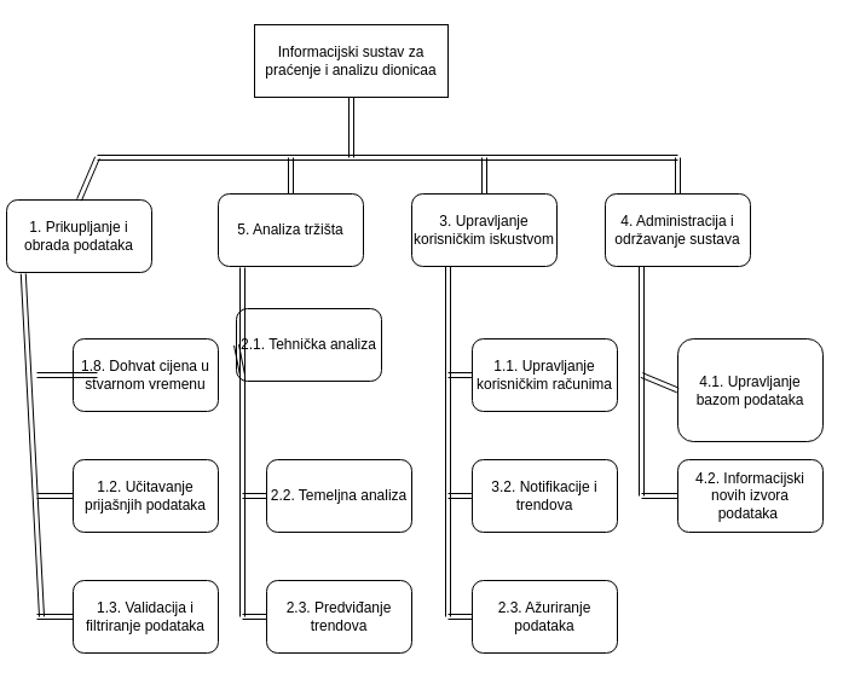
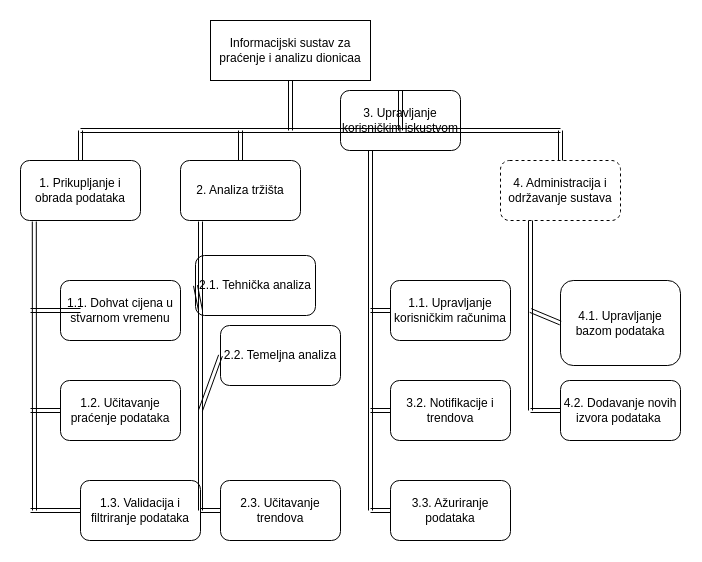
- <mxCell id="4" value="&lt;font style=&quot;color: light-dark(rgb(0, 0, 0), rgb(0, 0, 0));&quot;&gt;5. Analiza tržišta&lt;/font&gt;" style="rounded=1;whiteSpace=wrap;html=1;fillColor=light-dark(#FFFFFF,#FFFFFF);" vertex="1" parent="1"><mxGeometry x="180" y="160" width="120" height="60" as="geometry" /></mxCell>
+ <mxCell id="4" value="&lt;font style=&quot;color: light-dark(rgb(0, 0, 0), rgb(0, 0, 0));&quot;&gt;2. Analiza tržišta&lt;/font&gt;" style="rounded=1;whiteSpace=wrap;html=1;fillColor=light-dark(#FFFFFF,#FFFFFF);" vertex="1" parent="1"><mxGeometry x="180" y="160" width="120" height="60" as="geometry" /></mxCell>
- <mxCell id="5" value="&lt;font style=&quot;color: light-dark(rgb(0, 0, 0), rgb(0, 0, 0));&quot;&gt;3. Upravljanje korisničkim iskustvom&lt;/font&gt;" style="rounded=1;whiteSpace=wrap;html=1;fillColor=light-dark(#FFFFFF,#FFFFFF);" vertex="1" parent="1"><mxGeometry x="340" y="160" width="120" height="60" as="geometry" /></mxCell>
+ <mxCell id="5" value="&lt;font style=&quot;color: light-dark(rgb(0, 0, 0), rgb(0, 0, 0));&quot;&gt;3. Upravljanje korisničkim iskustvom&lt;/font&gt;" style="rounded=1;whiteSpace=wrap;html=1;fillColor=light-dark(#FFFFFF,#FFFFFF);" vertex="1" parent="1"><mxGeometry x="340" y="90" width="120" height="60" as="geometry" /></mxCell>
- <mxCell id="6" value="&lt;font style=&quot;color: light-dark(rgb(0, 0, 0), rgb(0, 0, 0));&quot;&gt;4. Administracija i održavanje sustava&lt;/font&gt;" style="rounded=1;whiteSpace=wrap;html=1;fillColor=light-dark(#FFFFFF,#FFFFFF);" vertex="1" parent="1"><mxGeometry x="500" y="160" width="120" height="60" as="geometry" /></mxCell>
+ <mxCell id="6" value="&lt;font style=&quot;color: light-dark(rgb(0, 0, 0), rgb(0, 0, 0));&quot;&gt;4. Administracija i održavanje sustava&lt;/font&gt;" style="rounded=1;whiteSpace=wrap;html=1;fillColor=light-dark(#FFFFFF,#FFFFFF);dashed=1;" vertex="1" parent="1"><mxGeometry x="500" y="160" width="120" height="60" as="geometry" /></mxCell>
- <mxCell id="3" value="&lt;font style=&quot;color: light-dark(rgb(0, 0, 0), rgb(0, 0, 0));&quot;&gt;1. Prikupljanje i obrada podataka&lt;/font&gt;" style="rounded=1;whiteSpace=wrap;html=1;fillColor=light-dark(#FFFFFF,#FFFFFF);" vertex="1" parent="1"><mxGeometry x="5" y="165" width="120" height="60" as="geometry" /></mxCell>
+ <mxCell id="3" value="&lt;font style=&quot;color: light-dark(rgb(0, 0, 0), rgb(0, 0, 0));&quot;&gt;1. Prikupljanje i obrada podataka&lt;/font&gt;" style="rounded=1;whiteSpace=wrap;html=1;fillColor=light-dark(#FFFFFF,#FFFFFF);" vertex="1" parent="1"><mxGeometry x="20" y="160" width="120" height="60" as="geometry" /></mxCell>
- <mxCell id="7" value="&lt;font style=&quot;color: light-dark(rgb(0, 0, 0), rgb(0, 0, 0));&quot;&gt;1.8. Dohvat cijena u stvarnom vremenu&lt;/font&gt;" style="rounded=1;whiteSpace=wrap;html=1;fillColor=light-dark(#FFFFFF,#FFFFFF);" vertex="1" parent="1"><mxGeometry x="60" y="280" width="120" height="60" as="geometry" /></mxCell>
+ <mxCell id="7" value="&lt;font style=&quot;color: light-dark(rgb(0, 0, 0), rgb(0, 0, 0));&quot;&gt;1.1. Dohvat cijena u stvarnom vremenu&lt;/font&gt;" style="rounded=1;whiteSpace=wrap;html=1;fillColor=light-dark(#FFFFFF,#FFFFFF);" vertex="1" parent="1"><mxGeometry x="60" y="280" width="120" height="60" as="geometry" /></mxCell>
- <mxCell id="8" value="&lt;font style=&quot;color: light-dark(rgb(0, 0, 0), rgb(0, 0, 0));&quot;&gt;1.2. Učitavanje prijašnjih podataka&lt;/font&gt;" style="rounded=1;whiteSpace=wrap;html=1;fillColor=light-dark(#FFFFFF,#FFFFFF);" vertex="1" parent="1"><mxGeometry x="60" y="380" width="120" height="60" as="geometry" /></mxCell>
+ <mxCell id="8" value="&lt;font style=&quot;color: light-dark(rgb(0, 0, 0), rgb(0, 0, 0));&quot;&gt;1.2. Učitavanje praćenje podataka&lt;/font&gt;" style="rounded=1;whiteSpace=wrap;html=1;fillColor=light-dark(#FFFFFF,#FFFFFF);" vertex="1" parent="1"><mxGeometry x="60" y="380" width="120" height="60" as="geometry" /></mxCell>
- <mxCell id="11" value="&lt;font style=&quot;color: light-dark(rgb(0, 0, 0), rgb(0, 0, 0));&quot;&gt;2.2. Temeljna analiza&lt;/font&gt;" style="rounded=1;whiteSpace=wrap;html=1;fillColor=light-dark(#FFFFFF,#FFFFFF);" vertex="1" parent="1"><mxGeometry x="220" y="380" width="120" height="60" as="geometry" /></mxCell>
+ <mxCell id="11" value="&lt;font style=&quot;color: light-dark(rgb(0, 0, 0), rgb(0, 0, 0));&quot;&gt;2.2. Temeljna analiza&lt;/font&gt;" style="rounded=1;whiteSpace=wrap;html=1;fillColor=light-dark(#FFFFFF,#FFFFFF);" vertex="1" parent="1"><mxGeometry x="220" y="325" width="120" height="60" as="geometry" /></mxCell>
- <mxCell id="17" value="&lt;font style=&quot;color: light-dark(rgb(0, 0, 0), rgb(0, 0, 0));&quot;&gt;4.2. Informacijski novih izvora podataka&amp;nbsp;&lt;/font&gt;" style="rounded=1;whiteSpace=wrap;html=1;fillColor=light-dark(#FFFFFF,#FFFFFF);" vertex="1" parent="1"><mxGeometry x="560" y="380" width="120" height="60" as="geometry" /></mxCell>
+ <mxCell id="17" value="&lt;font style=&quot;color: light-dark(rgb(0, 0, 0), rgb(0, 0, 0));&quot;&gt;4.2. Dodavanje novih izvora podataka&amp;nbsp;&lt;/font&gt;" style="rounded=1;whiteSpace=wrap;html=1;fillColor=light-dark(#FFFFFF,#FFFFFF);" vertex="1" parent="1"><mxGeometry x="560" y="380" width="120" height="60" as="geometry" /></mxCell>
- <mxCell id="9" value="&lt;font style=&quot;color: light-dark(rgb(0, 0, 0), rgb(0, 0, 0));&quot;&gt;1.3. Validacija i filtriranje podataka&lt;/font&gt;" style="rounded=1;whiteSpace=wrap;html=1;fillColor=light-dark(#FFFFFF,#FFFFFF);" vertex="1" parent="1"><mxGeometry x="60" y="480" width="120" height="60" as="geometry" /></mxCell>
+ <mxCell id="9" value="&lt;font style=&quot;color: light-dark(rgb(0, 0, 0), rgb(0, 0, 0));&quot;&gt;1.3. Validacija i filtriranje podataka&lt;/font&gt;" style="rounded=1;whiteSpace=wrap;html=1;fillColor=light-dark(#FFFFFF,#FFFFFF);" vertex="1" parent="1"><mxGeometry x="80" y="480" width="120" height="60" as="geometry" /></mxCell>
- <mxCell id="12" value="&lt;font style=&quot;color: light-dark(rgb(0, 0, 0), rgb(0, 0, 0));&quot;&gt;2.3. Predviđanje trendova&lt;/font&gt;" style="rounded=1;whiteSpace=wrap;html=1;fillColor=light-dark(#FFFFFF,#FFFFFF);" vertex="1" parent="1"><mxGeometry x="220" y="480" width="120" height="60" as="geometry" /></mxCell>
+ <mxCell id="12" value="&lt;font style=&quot;color: light-dark(rgb(0, 0, 0), rgb(0, 0, 0));&quot;&gt;2.3. Učitavanje trendova&lt;/font&gt;" style="rounded=1;whiteSpace=wrap;html=1;fillColor=light-dark(#FFFFFF,#FFFFFF);" vertex="1" parent="1"><mxGeometry x="220" y="480" width="120" height="60" as="geometry" /></mxCell>
- <mxCell id="16" value="&lt;font style=&quot;color: light-dark(rgb(0, 0, 0), rgb(0, 0, 0));&quot;&gt;2.3. Ažuriranje podataka&lt;/font&gt;" style="rounded=1;whiteSpace=wrap;html=1;fillColor=light-dark(#FFFFFF,#FFFFFF);" vertex="1" parent="1"><mxGeometry x="390" y="480" width="120" height="60" as="geometry" /></mxCell>
+ <mxCell id="16" value="&lt;font style=&quot;color: light-dark(rgb(0, 0, 0), rgb(0, 0, 0));&quot;&gt;3.3. Ažuriranje podataka&lt;/font&gt;" style="rounded=1;whiteSpace=wrap;html=1;fillColor=light-dark(#FFFFFF,#FFFFFF);" vertex="1" parent="1"><mxGeometry x="390" y="480" width="120" height="60" as="geometry" /></mxCell>
